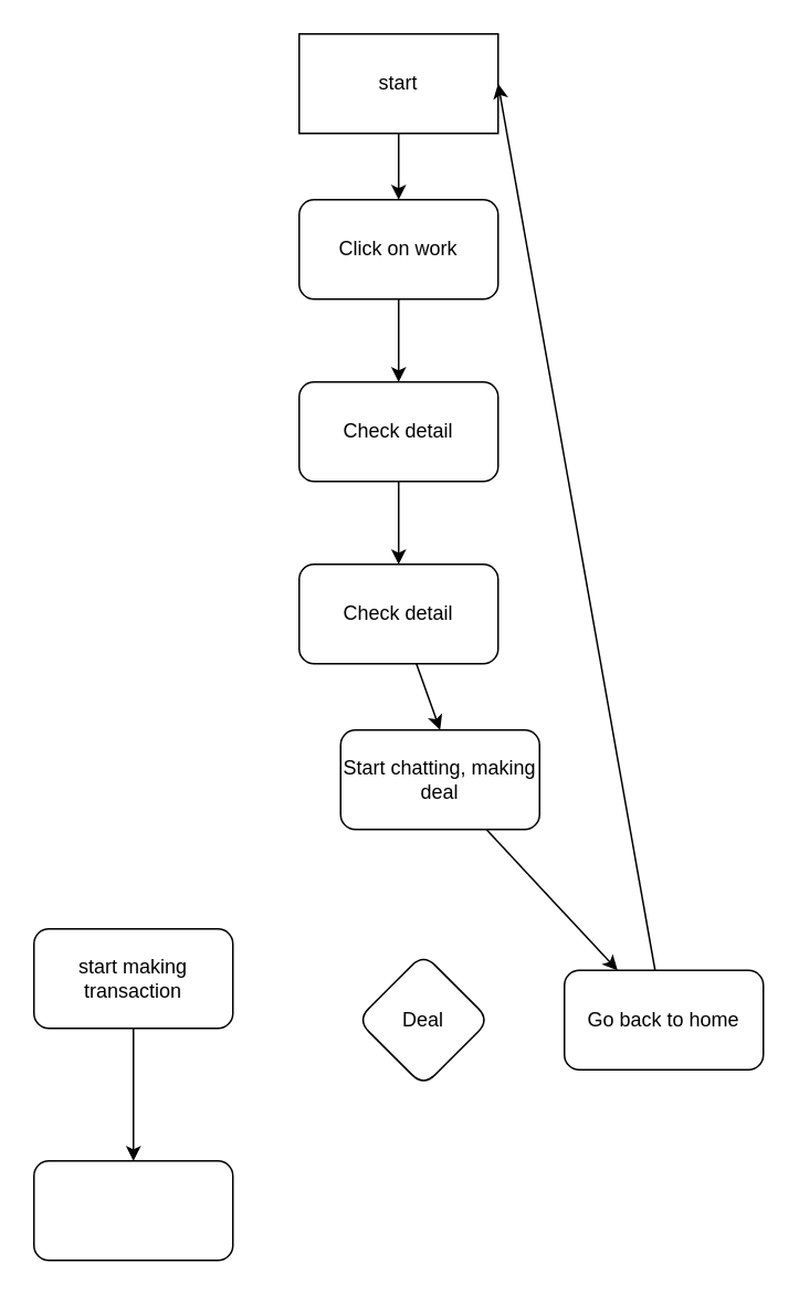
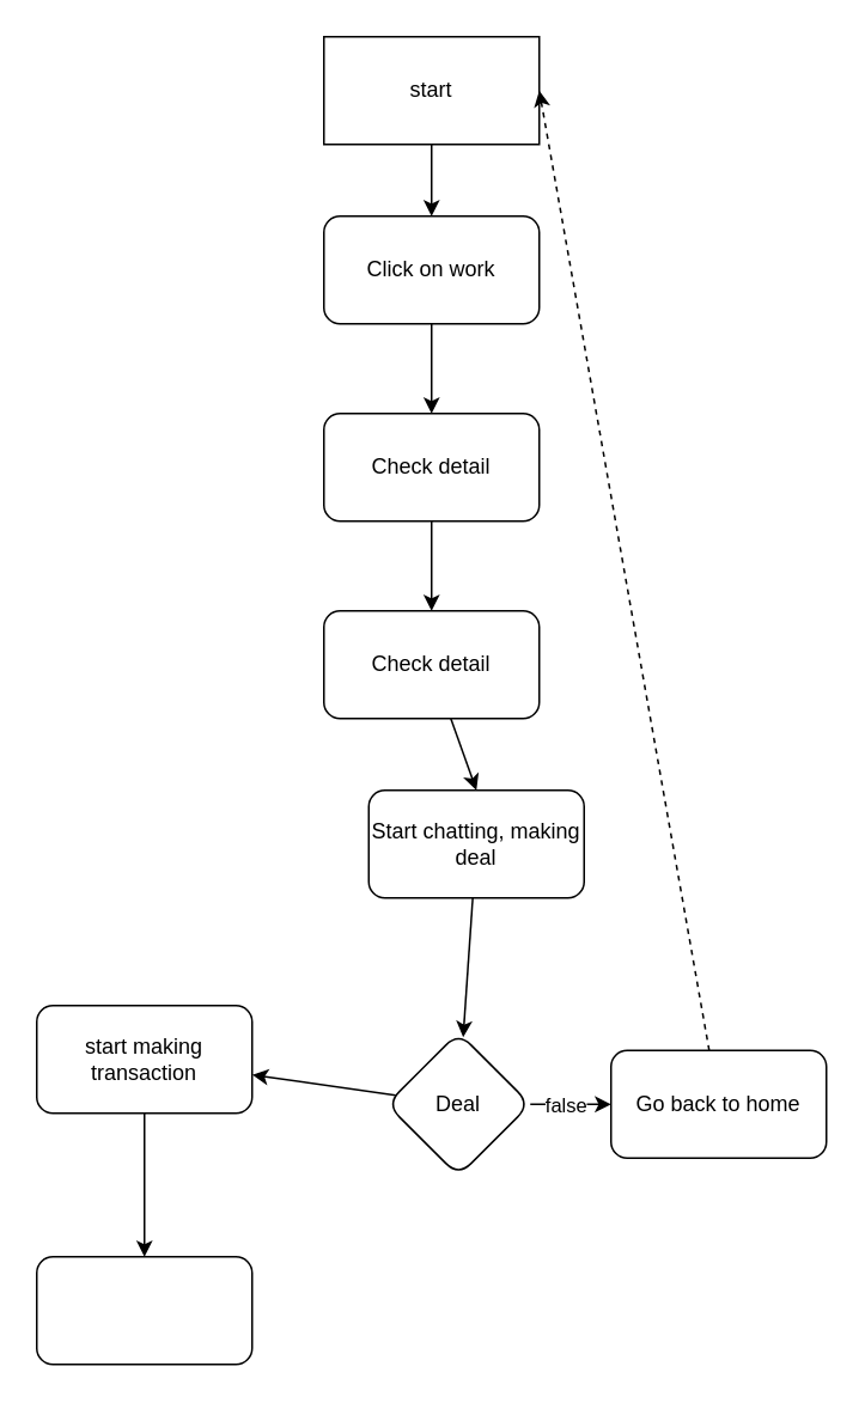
- <mxCell id="16" style="edgeStyle=none;html=1;entryX=1;entryY=0.5;entryDx=0;entryDy=0;" edge="1" parent="1" source="17" target="3"><mxGeometry relative="1" as="geometry" /></mxCell>
+ <mxCell id="16" style="edgeStyle=none;html=1;entryX=1;entryY=0.5;entryDx=0;entryDy=0;dashed=1;" edge="1" parent="1" source="17" target="3"><mxGeometry relative="1" as="geometry" /></mxCell>
- <mxCell id="10" value="" style="edgeStyle=none;html=1;" edge="1" parent="1" source="11" target="17"><mxGeometry relative="1" as="geometry" /></mxCell>
+ <mxCell id="10" value="" style="edgeStyle=none;html=1;" edge="1" parent="1" source="11" target="15"><mxGeometry relative="1" as="geometry" /></mxCell>
+ <mxCell id="14" value="" style="edgeStyle=none;html=1;" edge="1" parent="1" source="15" target="19"><mxGeometry relative="1" as="geometry" /></mxCell>
+ <mxCell id="12" value="" style="edgeStyle=none;html=1;" edge="1" parent="1" source="15" target="17"><mxGeometry relative="1" as="geometry" /></mxCell>
+ <mxCell id="13" value="false" style="edgeLabel;html=1;align=center;verticalAlign=middle;resizable=0;points=[];" vertex="1" connectable="0" parent="12"><mxGeometry x="-0.134" relative="1" as="geometry"><mxPoint as="offset" /></mxGeometry></mxCell>
